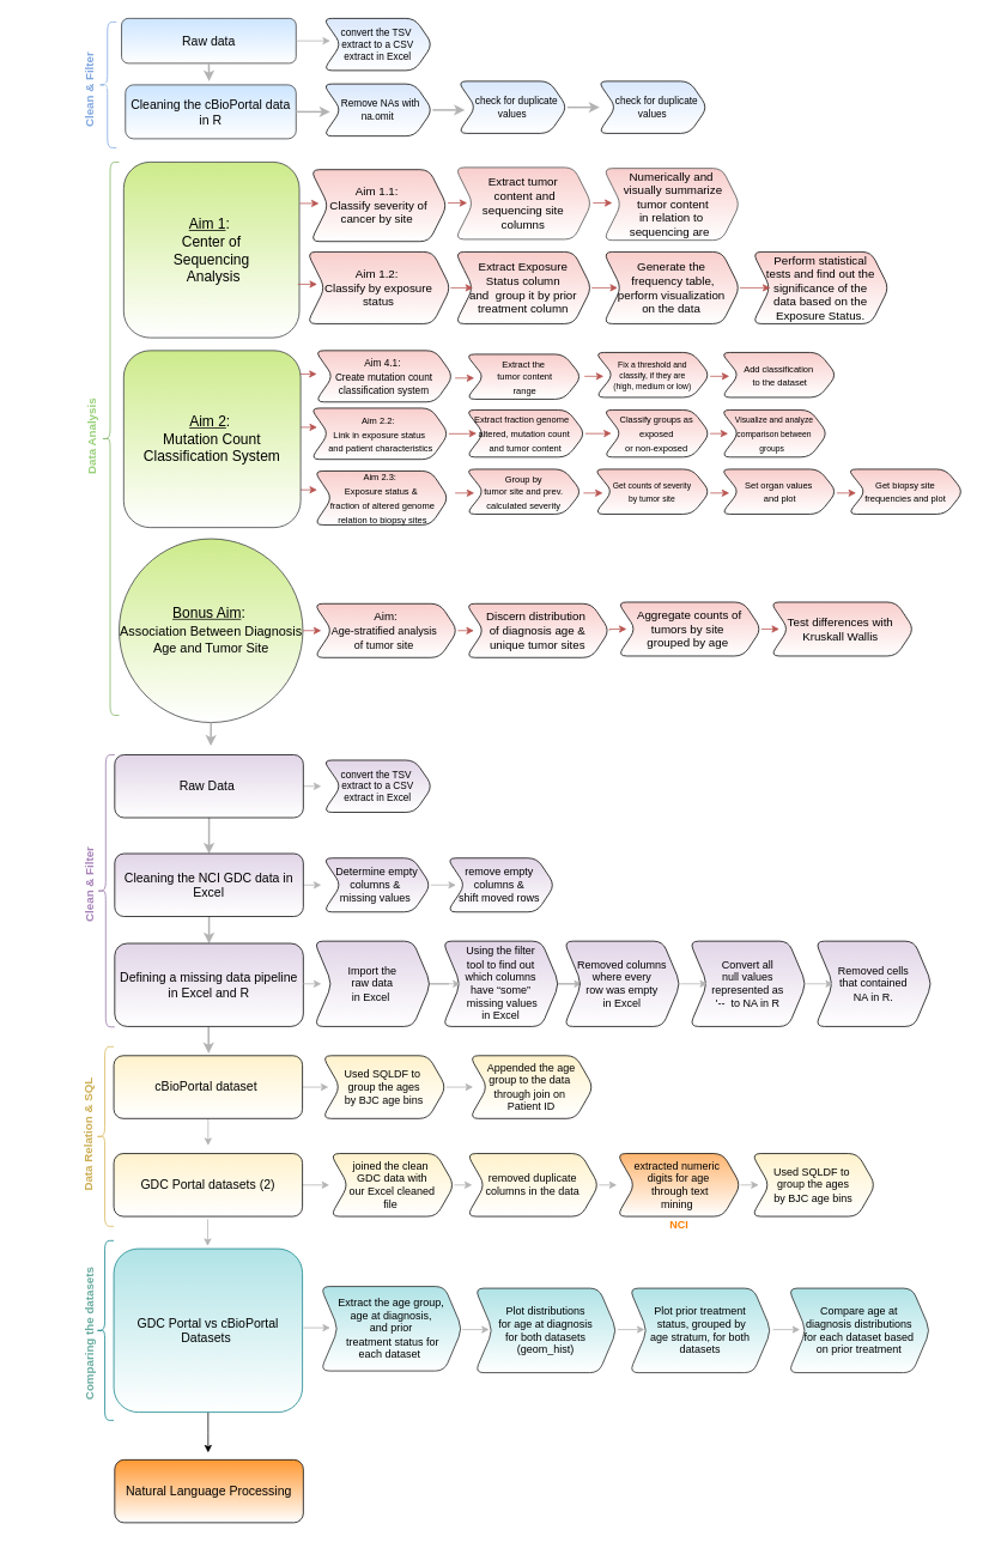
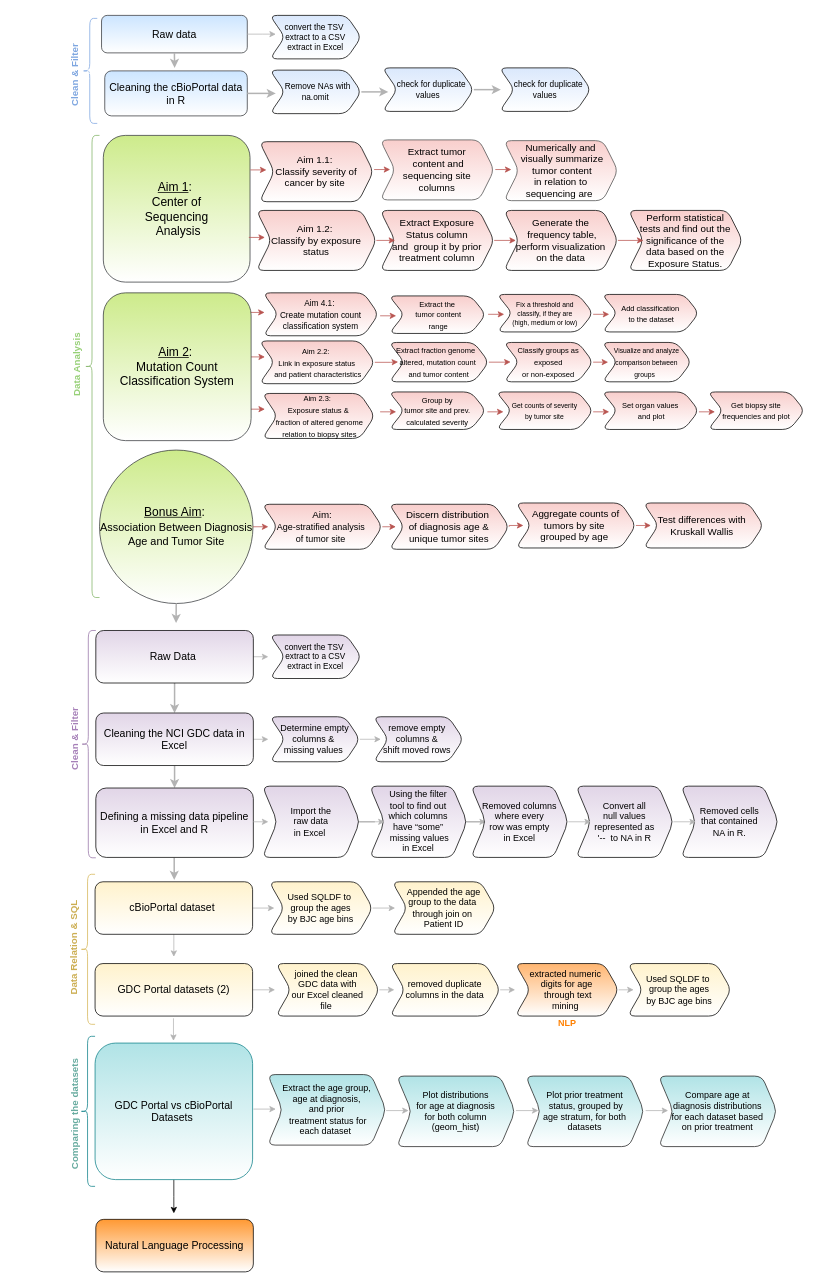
- <mxCell id="87" value="&lt;font color=&quot;#ff8000&quot;&gt;&lt;b&gt;NCI&lt;/b&gt;&lt;/font&gt;" style="text;html=1;align=center;verticalAlign=middle;resizable=0;points=[];autosize=1;strokeColor=none;fillColor=none;fontSize=12;" parent="1" vertex="1"><mxGeometry x="735" y="1354" width="40" height="20" as="geometry" /></mxCell>
+ <mxCell id="87" value="&lt;font color=&quot;#ff8000&quot;&gt;&lt;b&gt;NLP&lt;/b&gt;&lt;/font&gt;" style="text;html=1;align=center;verticalAlign=middle;resizable=0;points=[];autosize=1;strokeColor=none;fillColor=none;fontSize=12;" parent="1" vertex="1"><mxGeometry x="735" y="1354" width="40" height="20" as="geometry" /></mxCell>
- <mxCell id="124" value="Plot distributions &lt;br&gt;for age at diagnosis&lt;br&gt;&amp;nbsp;for both datasets&amp;nbsp;&lt;br&gt;(geom_hist)" style="shape=step;perimeter=stepPerimeter;whiteSpace=wrap;html=1;fixedSize=1;fontSize=12;strokeColor=#1F1F1F;rounded=1;fillColor=#b0e3e6;gradientColor=#ffffff;" parent="1" vertex="1"><mxGeometry x="528" y="1434" width="158" height="94" as="geometry" /></mxCell>
+ <mxCell id="124" value="Plot distributions &lt;br&gt;for age at diagnosis&lt;br&gt;&amp;nbsp;for both column&amp;nbsp;&lt;br&gt;(geom_hist)" style="shape=step;perimeter=stepPerimeter;whiteSpace=wrap;html=1;fixedSize=1;fontSize=12;strokeColor=#1F1F1F;rounded=1;fillColor=#b0e3e6;gradientColor=#ffffff;" parent="1" vertex="1"><mxGeometry x="528" y="1434" width="158" height="94" as="geometry" /></mxCell>
